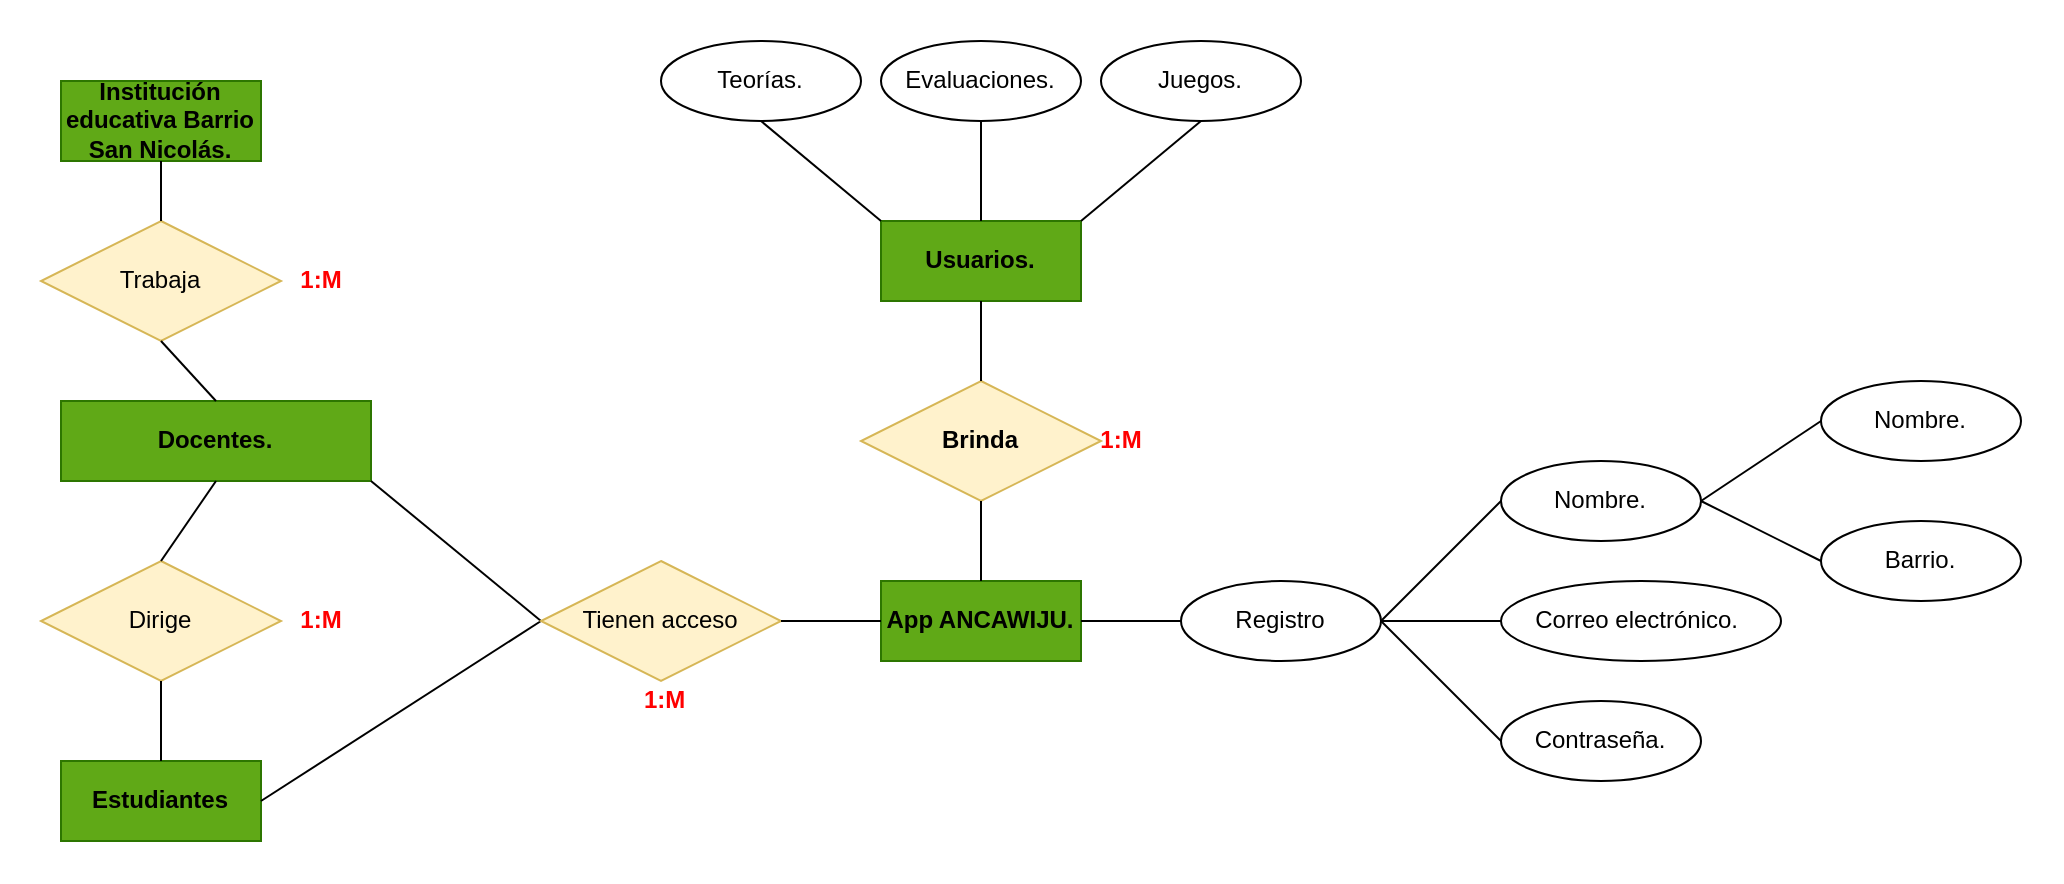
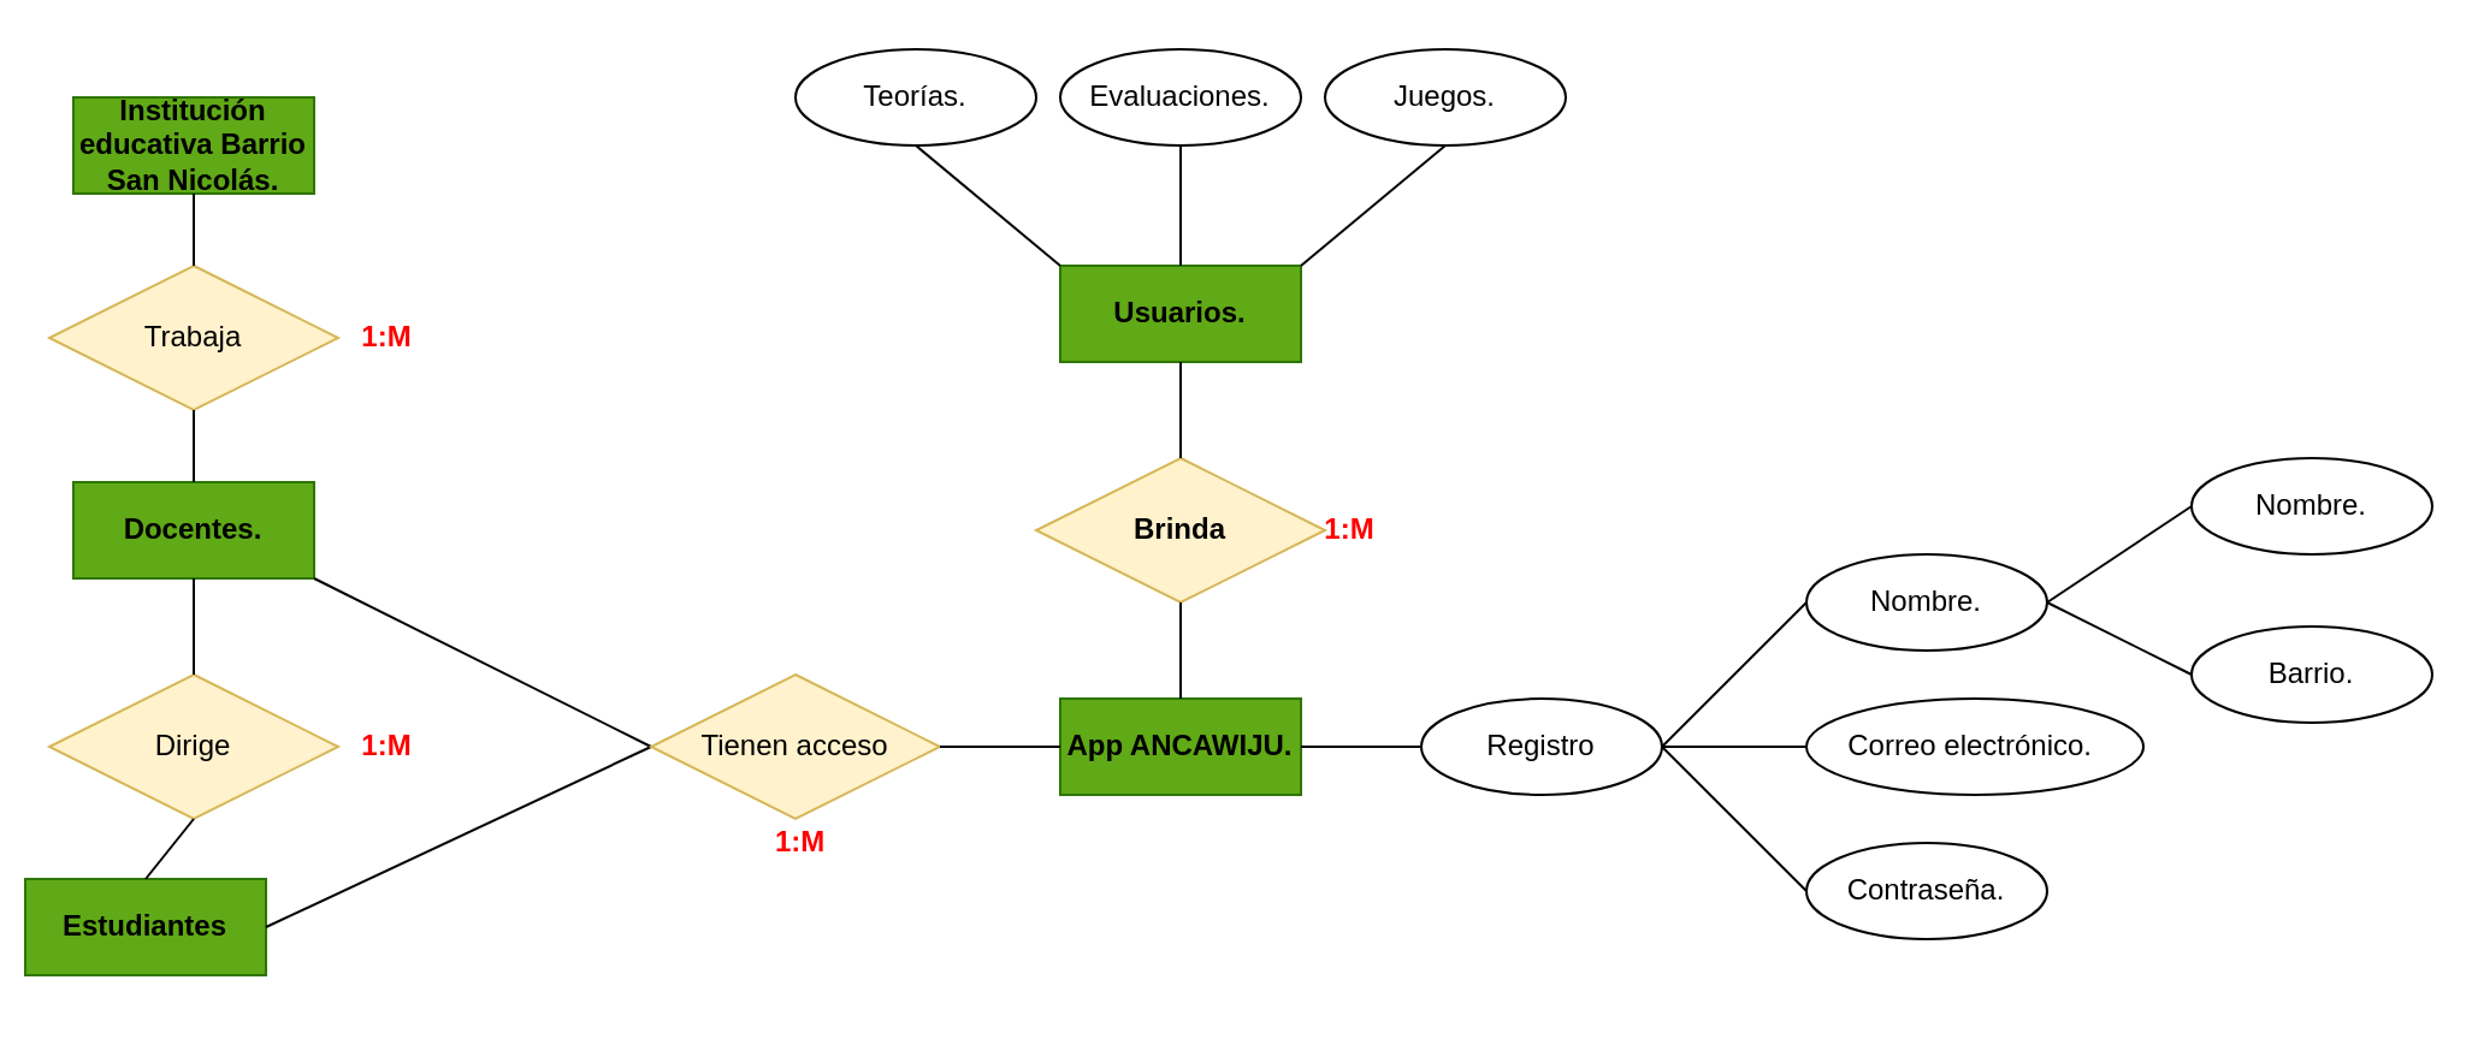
- <mxCell id="2" value="&lt;b&gt;&lt;font color=&quot;#000000&quot;&gt;Docentes.&lt;/font&gt;&lt;/b&gt;" style="whiteSpace=wrap;html=1;align=center;fillColor=#60a917;strokeColor=#2D7600;fontColor=#ffffff;" vertex="1" parent="1"><mxGeometry x="30" y="200" width="155" height="40" as="geometry" /></mxCell>
+ <mxCell id="2" value="&lt;b&gt;&lt;font color=&quot;#000000&quot;&gt;Docentes.&lt;/font&gt;&lt;/b&gt;" style="whiteSpace=wrap;html=1;align=center;fillColor=#60a917;strokeColor=#2D7600;fontColor=#ffffff;" vertex="1" parent="1"><mxGeometry x="30" y="200" width="100" height="40" as="geometry" /></mxCell>
- <mxCell id="6" value="&lt;b&gt;&lt;font color=&quot;#000000&quot;&gt;Estudiantes&lt;/font&gt;&lt;/b&gt;" style="whiteSpace=wrap;html=1;align=center;fillColor=#60a917;strokeColor=#2D7600;fontColor=#ffffff;" vertex="1" parent="1"><mxGeometry x="30" y="380" width="100" height="40" as="geometry" /></mxCell>
+ <mxCell id="6" value="&lt;b&gt;&lt;font color=&quot;#000000&quot;&gt;Estudiantes&lt;/font&gt;&lt;/b&gt;" style="whiteSpace=wrap;html=1;align=center;fillColor=#60a917;strokeColor=#2D7600;fontColor=#ffffff;" vertex="1" parent="1"><mxGeometry x="10" y="365" width="100" height="40" as="geometry" /></mxCell>
